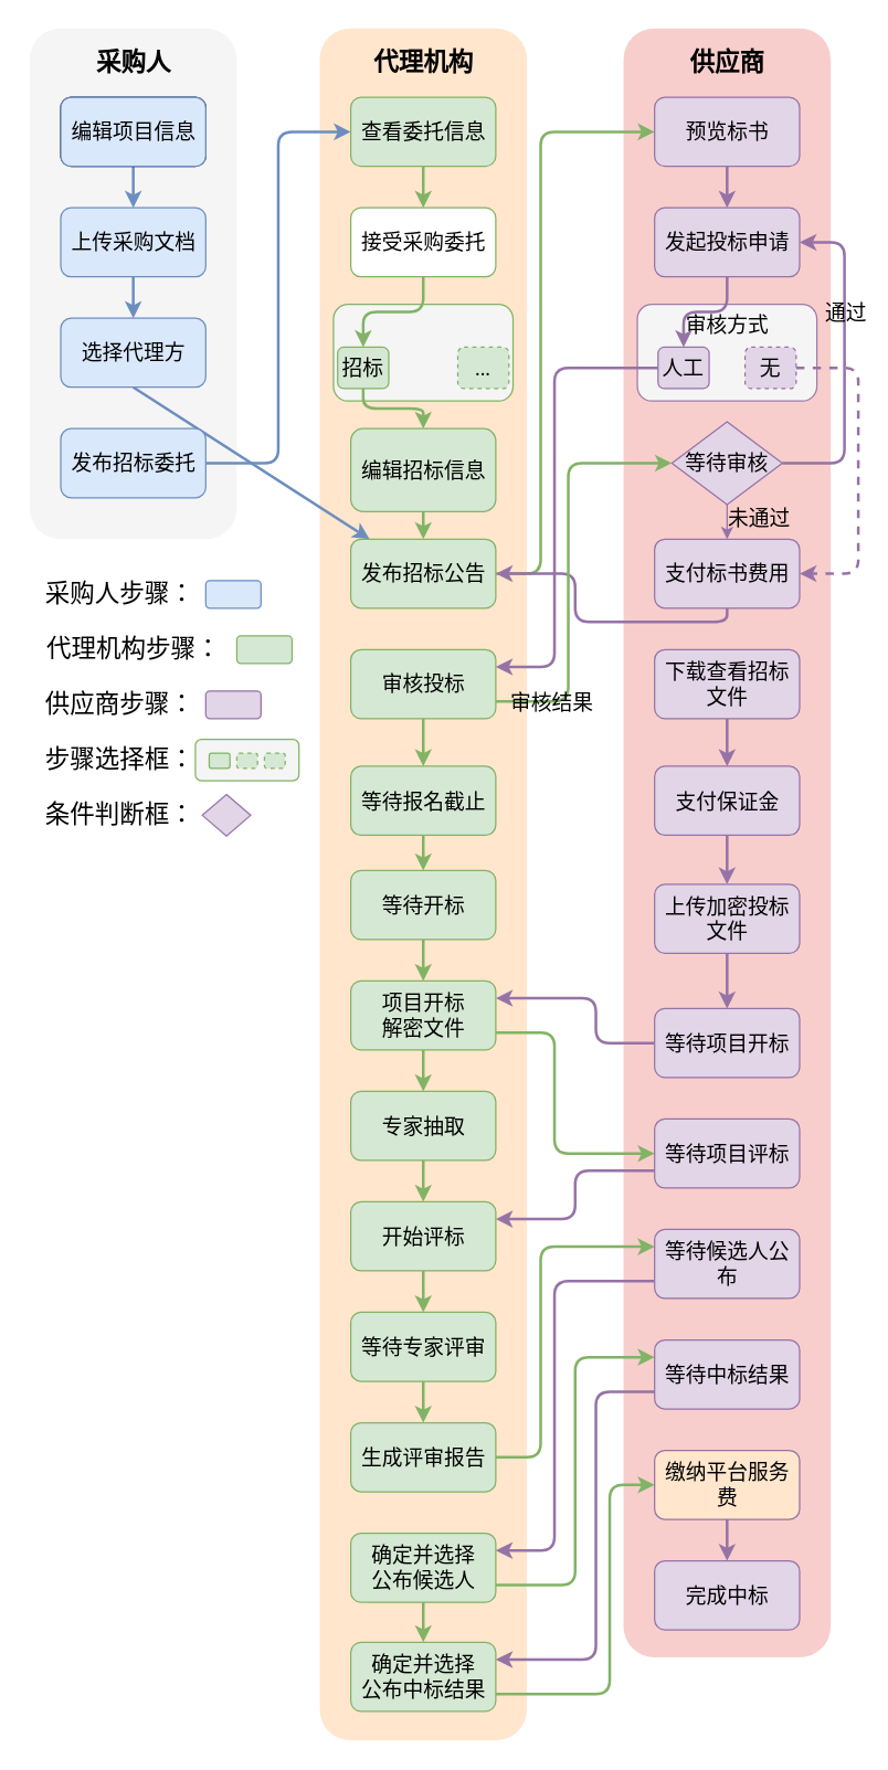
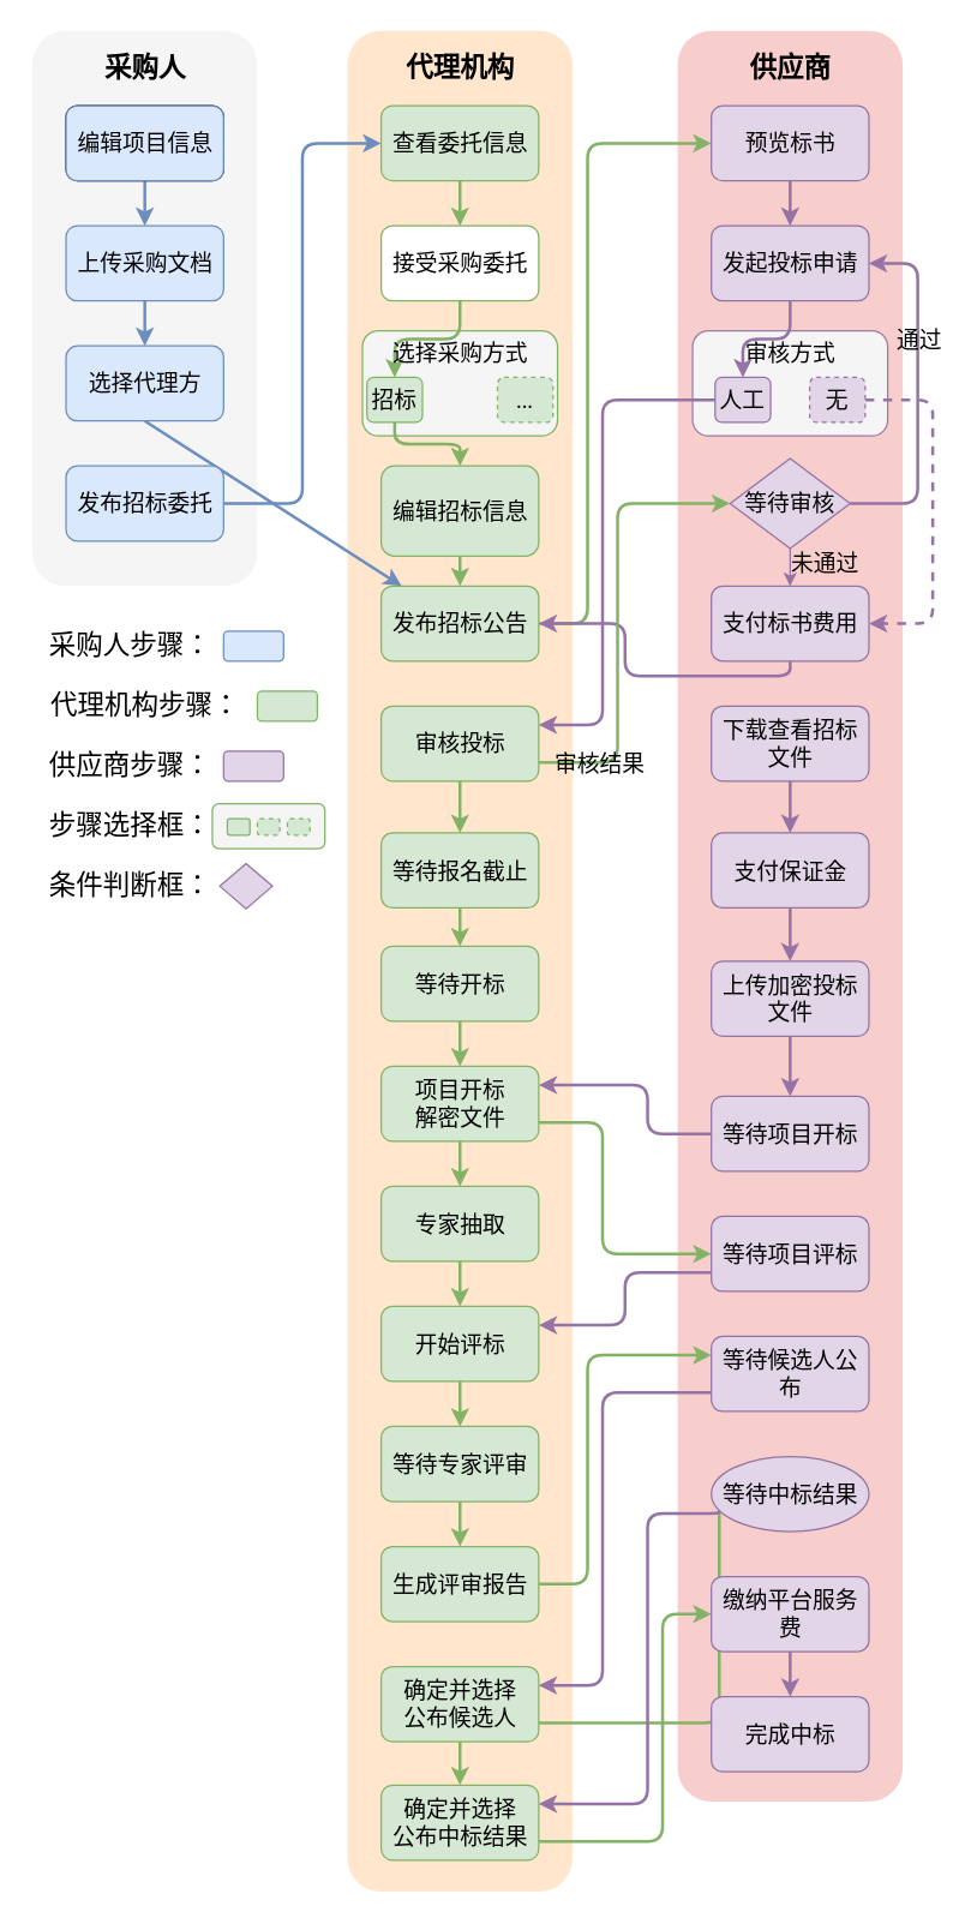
+ <mxCell id="26" value="选择采购方式" style="text;html=1;align=center;verticalAlign=middle;resizable=0;points=[];autosize=1;strokeColor=none;fillColor=none;fontSize=15;fontFamily=楷体;" parent="1" vertex="1"><mxGeometry x="251" y="220" width="110" height="30" as="geometry" /></mxCell>
- <mxCell id="83" value="等待中标结果" style="rounded=1;whiteSpace=wrap;html=1;fillColor=#e1d5e7;strokeColor=#9673a6;fontFamily=楷体;fontSize=15;" parent="1" vertex="1"><mxGeometry x="473.5" y="970" width="105" height="50" as="geometry" /></mxCell>
+ <mxCell id="83" value="等待中标结果" style="ellipse;whiteSpace=wrap;html=1;fillColor=#e1d5e7;strokeColor=#9673a6;fontFamily=楷体;fontSize=15;" parent="1" vertex="1"><mxGeometry x="473.5" y="970" width="105" height="50" as="geometry" /></mxCell>
- <mxCell id="85" value="缴纳平台服务费" style="rounded=1;whiteSpace=wrap;html=1;fillColor=#ffe6cc;strokeColor=#9673a6;fontFamily=楷体;fontSize=15;" parent="1" vertex="1"><mxGeometry x="473.5" y="1050" width="105" height="50" as="geometry" /></mxCell>
+ <mxCell id="85" value="缴纳平台服务费" style="rounded=1;whiteSpace=wrap;html=1;fillColor=#e1d5e7;strokeColor=#9673a6;fontFamily=楷体;fontSize=15;" parent="1" vertex="1"><mxGeometry x="473.5" y="1050" width="105" height="50" as="geometry" /></mxCell>
